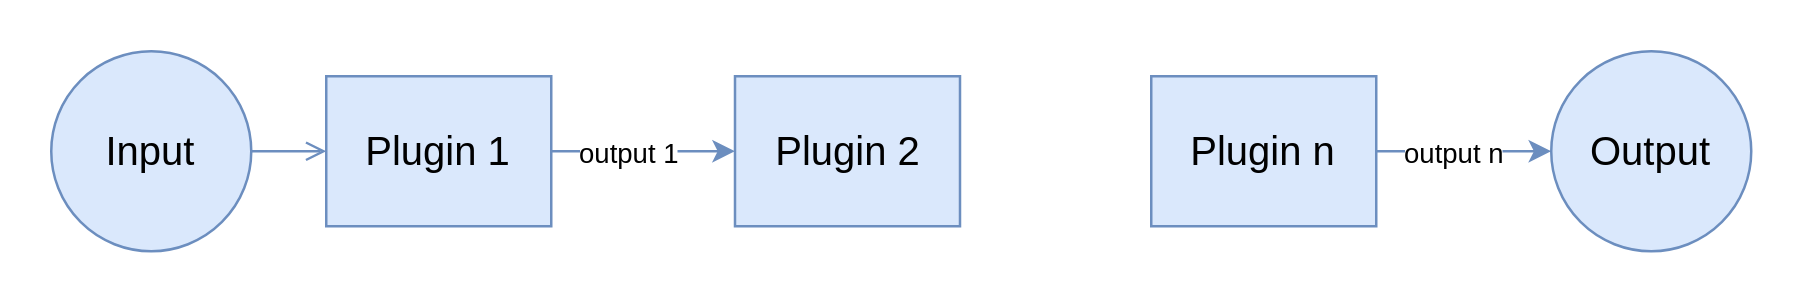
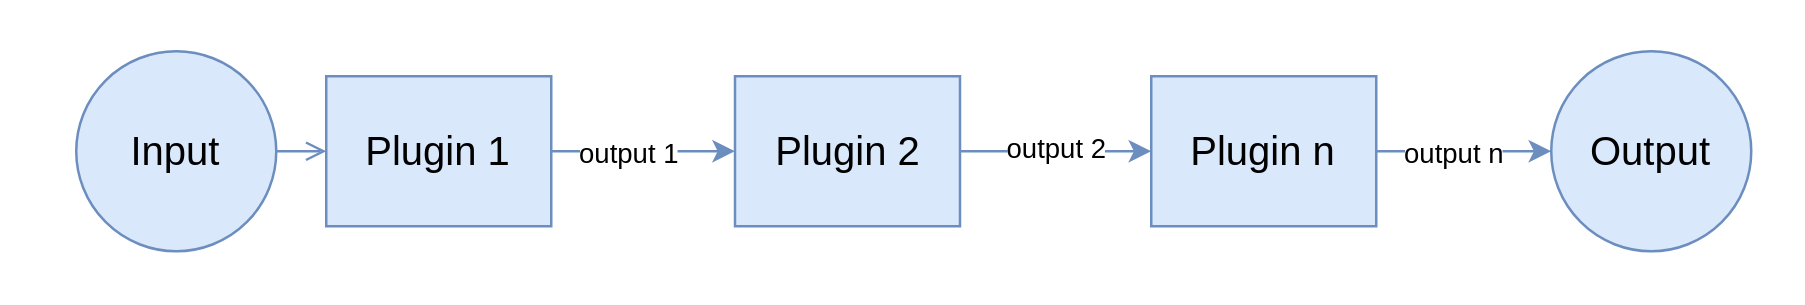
- <mxCell id="3" value="Input" style="ellipse;whiteSpace=wrap;html=1;aspect=fixed;fontSize=16;fillColor=#dae8fc;strokeColor=#6c8ebf;" parent="1" vertex="1"><mxGeometry x="20" y="20" width="80" height="80" as="geometry" /></mxCell>
+ <mxCell id="3" value="Input" style="ellipse;whiteSpace=wrap;html=1;aspect=fixed;fontSize=16;fillColor=#dae8fc;strokeColor=#6c8ebf;" parent="1" vertex="1"><mxGeometry x="30" y="20" width="80" height="80" as="geometry" /></mxCell>
+ <mxCell id="8" style="edgeStyle=orthogonalEdgeStyle;rounded=0;orthogonalLoop=1;jettySize=auto;html=1;exitX=1;exitY=0.5;exitDx=0;exitDy=0;entryX=0;entryY=0.5;entryDx=0;entryDy=0;fontSize=16;fillColor=#dae8fc;strokeColor=#6c8ebf;" parent="1" source="11" target="14" edge="1"><mxGeometry relative="1" as="geometry" /></mxCell>
+ <mxCell id="9" value="..." style="edgeLabel;html=1;align=center;verticalAlign=middle;resizable=0;points=[];" parent="8" vertex="1" connectable="0"><mxGeometry x="-0.161" y="2" relative="1" as="geometry"><mxPoint x="1" as="offset" /></mxGeometry></mxCell>
+ <mxCell id="10" value="output 2" style="edgeLabel;html=1;align=center;verticalAlign=middle;resizable=0;points=[];" vertex="1" connectable="0" parent="8"><mxGeometry x="-0.419" y="2" relative="1" as="geometry"><mxPoint x="16" as="offset" /></mxGeometry></mxCell>
